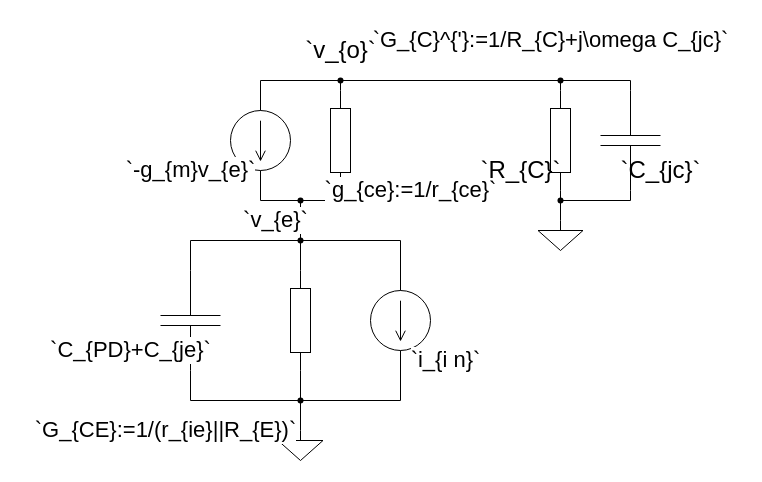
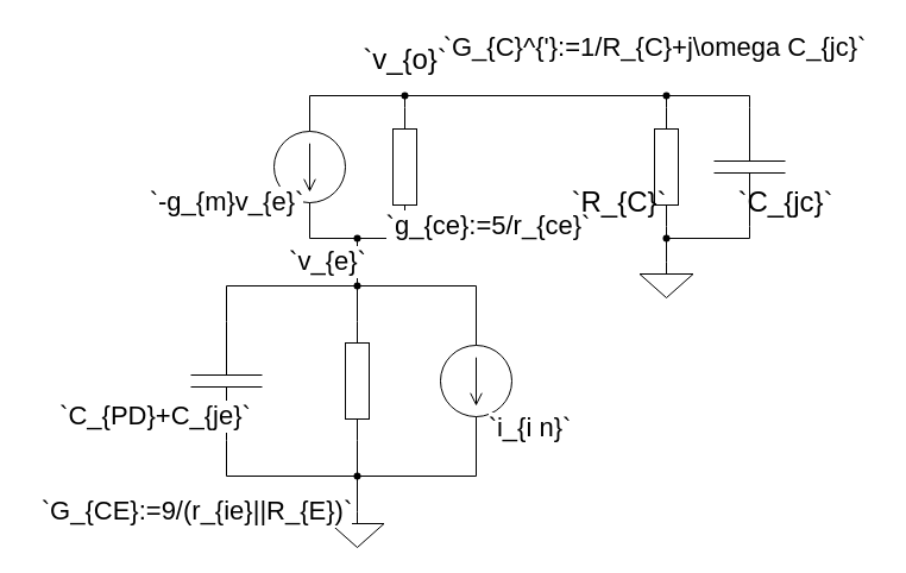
- <mxCell id="34" value="`g_{ce}:=1/r_{ce}`" style="text;html=1;align=center;verticalAlign=middle;resizable=0;points=[];autosize=1;strokeColor=none;fillColor=none;fontFamily=Helvetica;fontSize=22;fontColor=default;labelBackgroundColor=default;" parent="1" vertex="1"><mxGeometry x="310" y="170" width="200" height="40" as="geometry" /></mxCell>
+ <mxCell id="34" value="`g_{ce}:=5/r_{ce}`" style="text;html=1;align=center;verticalAlign=middle;resizable=0;points=[];autosize=1;strokeColor=none;fillColor=none;fontFamily=Helvetica;fontSize=22;fontColor=default;labelBackgroundColor=default;" parent="1" vertex="1"><mxGeometry x="310" y="170" width="200" height="40" as="geometry" /></mxCell>
- <mxCell id="30" value="`G_{CE}:=1/(r_{ie}||R_{E})`" style="text;html=1;align=center;verticalAlign=middle;resizable=0;points=[];autosize=1;strokeColor=none;fillColor=none;fontFamily=Helvetica;fontSize=22;fontColor=default;labelBackgroundColor=default;" parent="1" vertex="1"><mxGeometry y="410" width="290" height="40" as="geometry" x="20" /></mxCell>
+ <mxCell id="30" value="`G_{CE}:=9/(r_{ie}||R_{E})`" style="text;html=1;align=center;verticalAlign=middle;resizable=0;points=[];autosize=1;strokeColor=none;fillColor=none;fontFamily=Helvetica;fontSize=22;fontColor=default;labelBackgroundColor=default;" parent="1" vertex="1"><mxGeometry y="410" width="290" height="40" as="geometry" x="20" /></mxCell>
